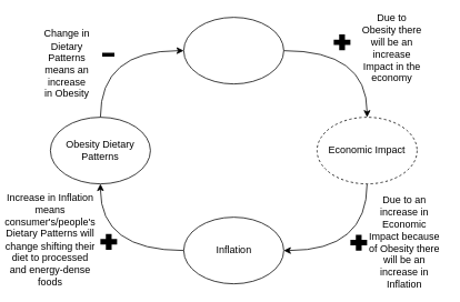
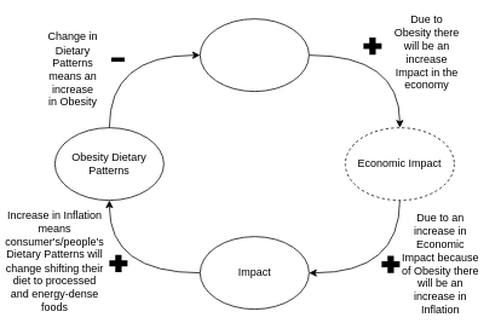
- <mxCell id="11" value="Inflation" style="text;html=1;strokeColor=none;fillColor=none;align=center;verticalAlign=middle;whiteSpace=wrap;rounded=0;" vertex="1" parent="1"><mxGeometry x="232.5" y="285" width="95" height="30" as="geometry" /></mxCell>
+ <mxCell id="11" value="Impact" style="text;html=1;strokeColor=none;fillColor=none;align=center;verticalAlign=middle;whiteSpace=wrap;rounded=0;" vertex="1" parent="1"><mxGeometry x="232.5" y="285" width="95" height="30" as="geometry" /></mxCell>
